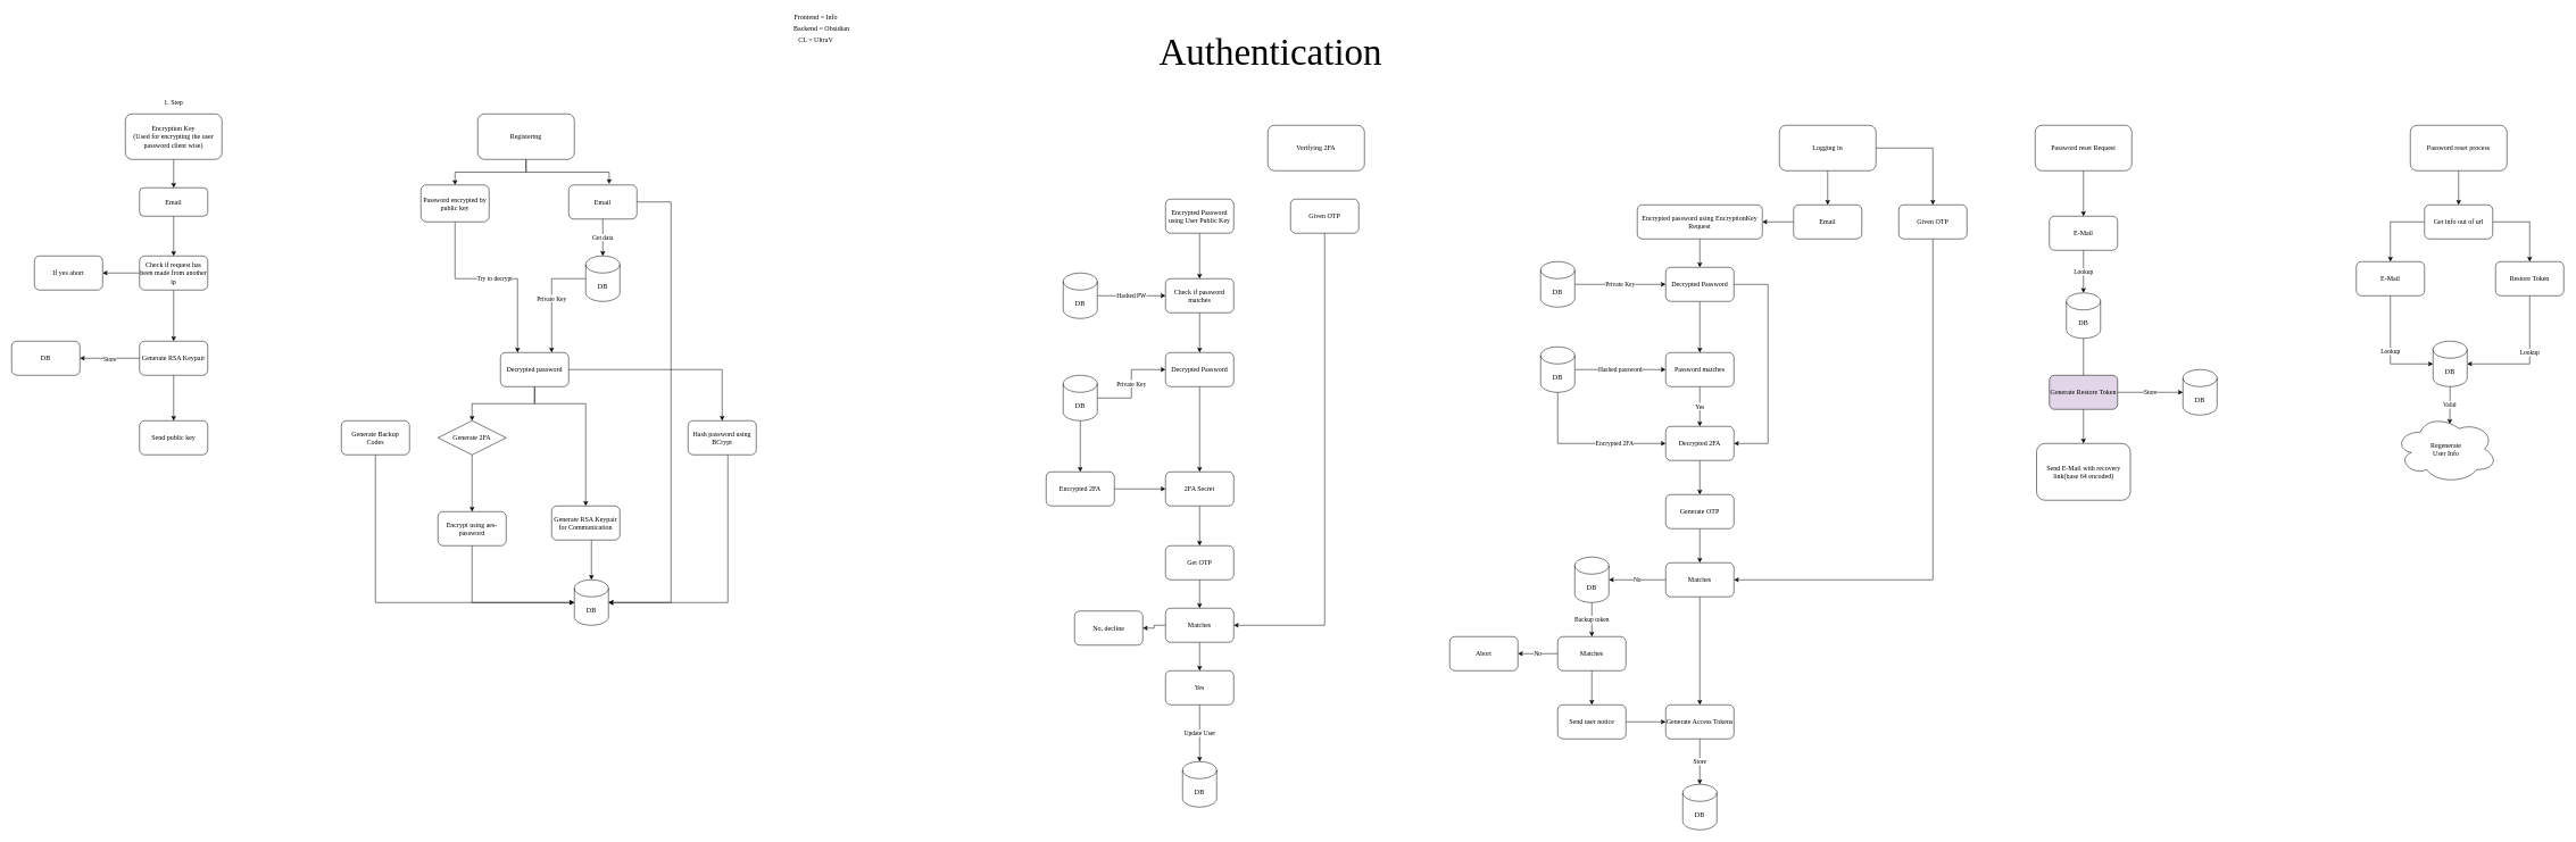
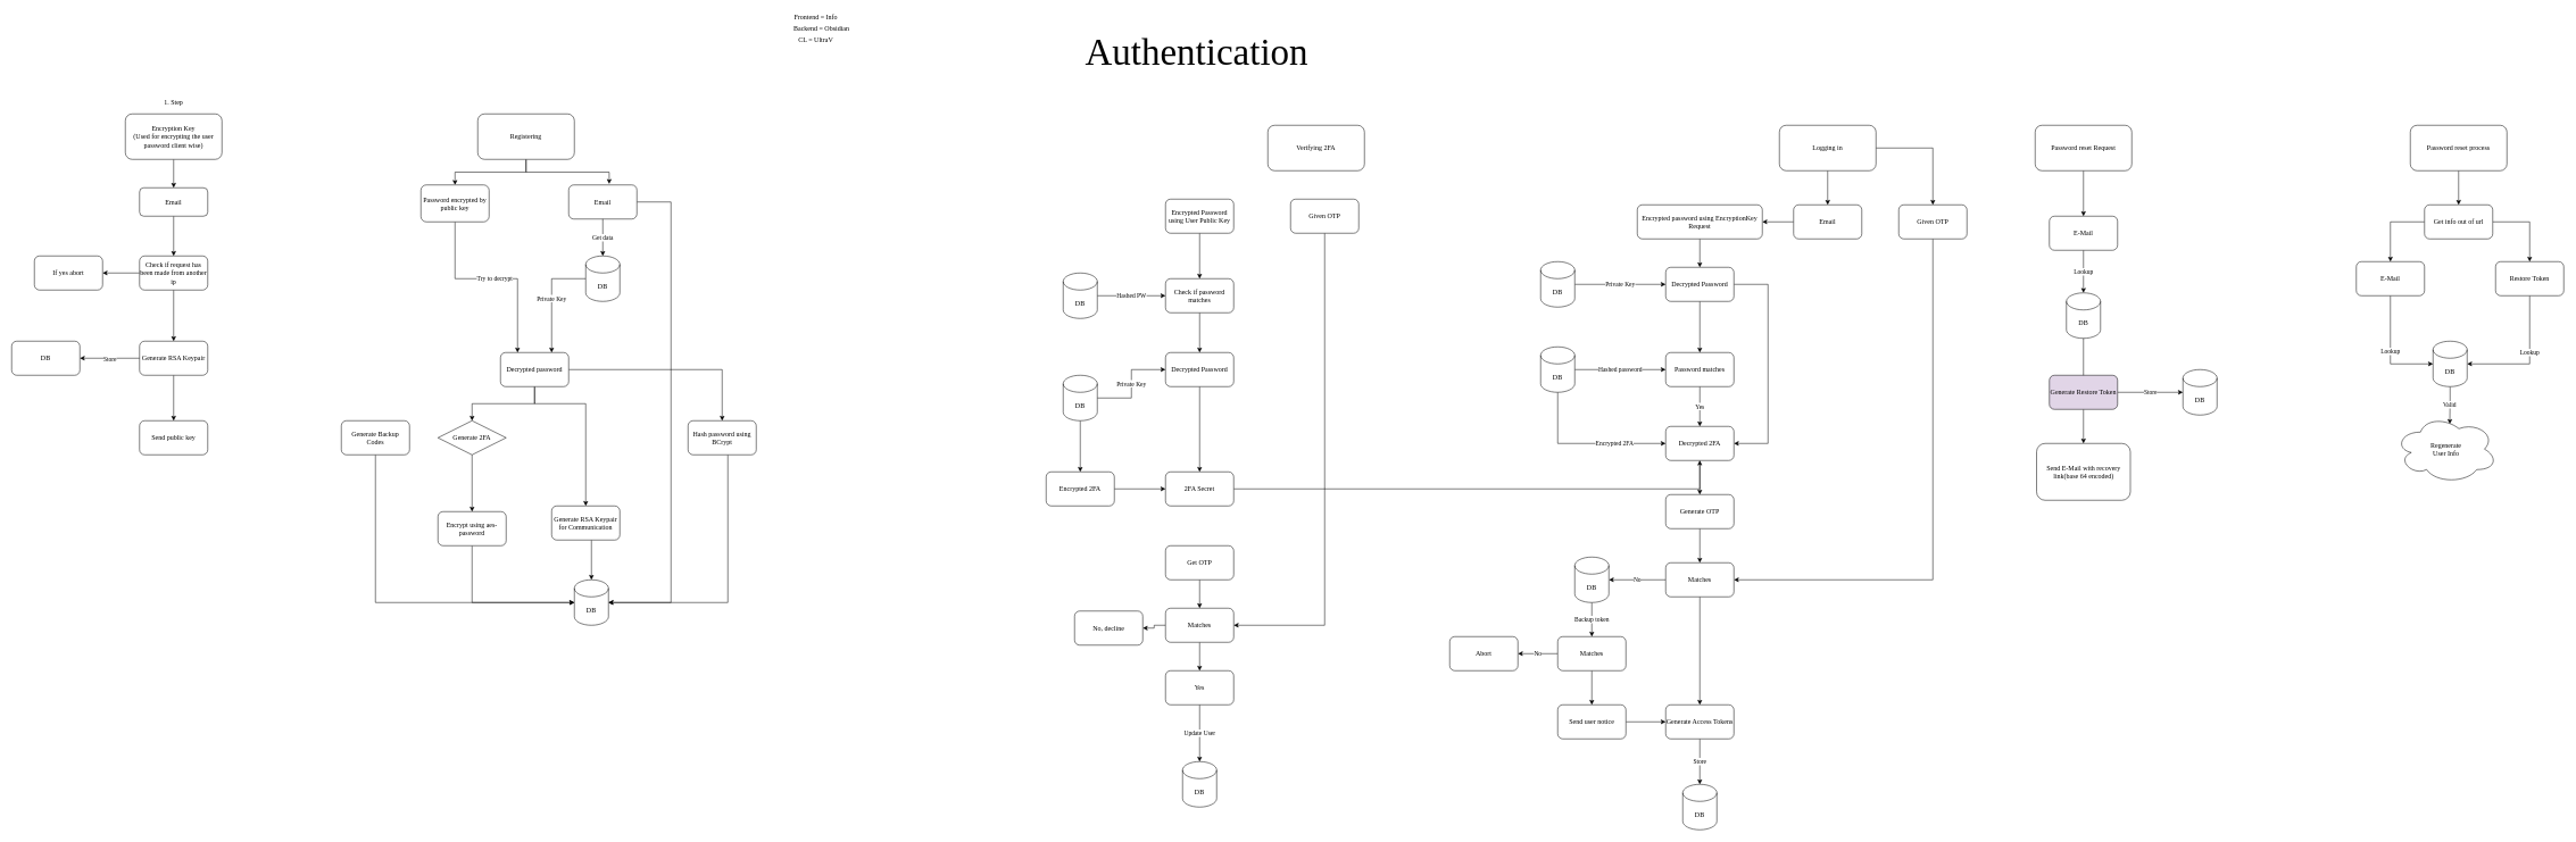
- <mxCell id="129" value="&lt;font style=&quot;font-size: 66px&quot;&gt;Authentication&lt;/font&gt;" style="text;html=1;strokeColor=none;fillColor=none;align=center;verticalAlign=middle;whiteSpace=wrap;rounded=0;fontFamily=Lucida Console;" vertex="1" parent="1"><mxGeometry x="1970" y="50" width="530" height="80" as="geometry" /></mxCell>
+ <mxCell id="129" value="&lt;font style=&quot;font-size: 66px&quot;&gt;Authentication&lt;/font&gt;" style="text;html=1;strokeColor=none;fillColor=none;align=center;verticalAlign=middle;whiteSpace=wrap;rounded=0;fontFamily=Lucida Console;" vertex="1" parent="1"><mxGeometry x="1840" y="50" width="530" height="80" as="geometry" /></mxCell>
- <mxCell id="52" style="edgeStyle=orthogonalEdgeStyle;rounded=0;orthogonalLoop=1;jettySize=auto;html=1;entryX=0.5;entryY=0;entryDx=0;entryDy=0;fontFamily=Lucida Console;" edge="1" parent="1" source="53" target="57"><mxGeometry relative="1" as="geometry" /></mxCell>
+ <mxCell id="52" style="edgeStyle=orthogonalEdgeStyle;rounded=0;orthogonalLoop=1;jettySize=auto;html=1;fontFamily=Lucida Console;" edge="1" parent="1" source="53" target="85"><mxGeometry relative="1" as="geometry" /></mxCell>
